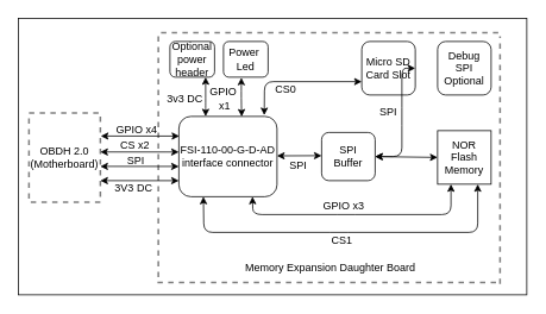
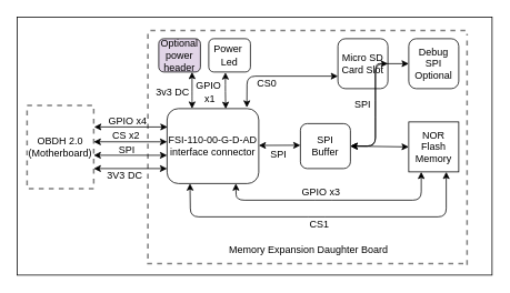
- <mxCell id="40" value="Optional power header" style="rounded=1;whiteSpace=wrap;html=1;" vertex="1" parent="1"><mxGeometry x="190" y="46" width="50" height="40" as="geometry" /></mxCell>
+ <mxCell id="40" value="Optional power header" style="rounded=1;whiteSpace=wrap;html=1;fillColor=#e1d5e7;" vertex="1" parent="1"><mxGeometry x="190" y="46" width="50" height="40" as="geometry" /></mxCell>
+ <mxCell id="32" value="" style="endArrow=classic;startArrow=classic;html=1;entryX=0;entryY=0.5;entryDx=0;entryDy=0;exitX=1;exitY=0.5;exitDx=0;exitDy=0;" parent="1" source="7" target="31" edge="1"><mxGeometry width="50" height="50" relative="1" as="geometry"><mxPoint x="430" y="150" as="sourcePoint" /><mxPoint x="480" y="100" as="targetPoint" /><Array as="points"><mxPoint x="450" y="175" /><mxPoint x="450" y="76" /></Array></mxGeometry></mxCell>
